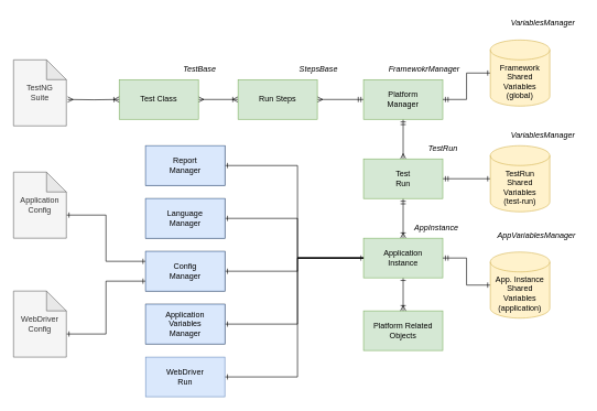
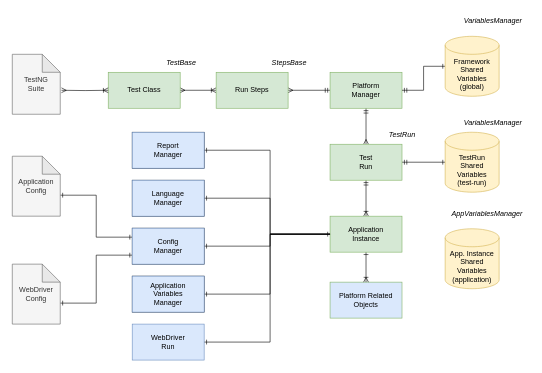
- <mxCell id="40" value="&lt;i&gt;FramewokrManager&lt;/i&gt;" style="text;html=1;strokeColor=none;fillColor=none;align=center;verticalAlign=middle;whiteSpace=wrap;rounded=0;" parent="1" vertex="1"><mxGeometry x="582" y="90" width="120" height="30" as="geometry" /></mxCell>
- <mxCell id="42" value="&lt;i&gt;AppInstance&lt;/i&gt;" style="text;html=1;strokeColor=none;fillColor=none;align=center;verticalAlign=middle;whiteSpace=wrap;rounded=0;" parent="1" vertex="1"><mxGeometry x="632" y="330" width="57" height="30" as="geometry" /></mxCell>
- <mxCell id="32" style="edgeStyle=orthogonalEdgeStyle;rounded=0;orthogonalLoop=1;jettySize=auto;html=1;exitX=0;exitY=0.5;exitDx=0;exitDy=0;exitPerimeter=0;startArrow=ERone;startFill=0;endArrow=ERmandOne;endFill=0;entryX=1;entryY=0.5;entryDx=0;entryDy=0;" parent="1" source="33" target="19" edge="1"><mxGeometry relative="1" as="geometry"><mxPoint x="712" y="370" as="targetPoint" /></mxGeometry></mxCell>
- <mxCell id="8" value="Platform Related Objects" style="rounded=0;whiteSpace=wrap;html=1;fillColor=#d5e8d4;strokeColor=#82b366;" parent="1" vertex="1"><mxGeometry x="550" y="470" width="120" height="60" as="geometry" /></mxCell>
+ <mxCell id="8" value="Platform Related Objects" style="rounded=0;whiteSpace=wrap;html=1;fillColor=#dae8fc;strokeColor=#82b366;" parent="1" vertex="1"><mxGeometry x="550" y="470" width="120" height="60" as="geometry" /></mxCell>
